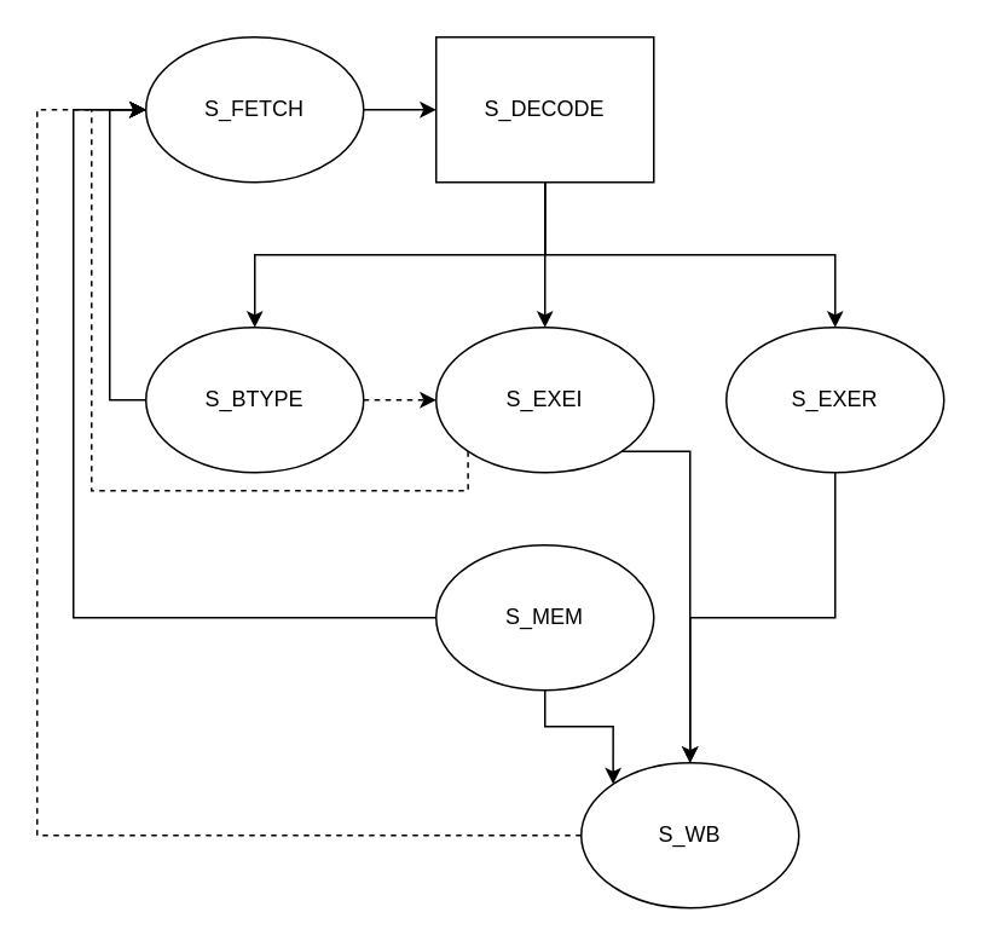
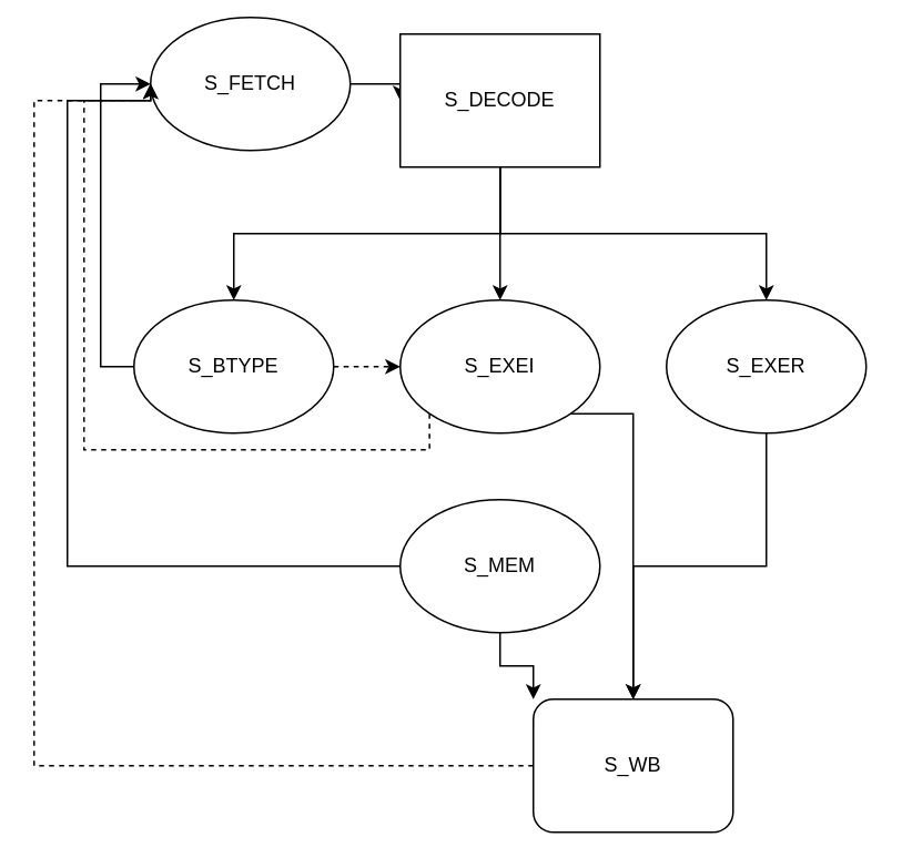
- <mxCell id="3" value="S_FETCH" style="ellipse;whiteSpace=wrap;html=1;" parent="1" vertex="1"><mxGeometry x="80" y="20" width="120" height="80" as="geometry" /></mxCell>
+ <mxCell id="3" value="S_FETCH" style="ellipse;whiteSpace=wrap;html=1;" parent="1" vertex="1"><mxGeometry x="90" y="10" width="120" height="80" as="geometry" /></mxCell>
- <mxCell id="9" value="S_&lt;span style=&quot;background-color: initial;&quot;&gt;WB&lt;/span&gt;" style="ellipse;whiteSpace=wrap;html=1;" parent="1" vertex="1"><mxGeometry x="320" y="420" width="120" height="80" as="geometry" /></mxCell>
+ <mxCell id="9" value="S_&lt;span style=&quot;background-color: initial;&quot;&gt;WB&lt;/span&gt;" style="whiteSpace=wrap;html=1;rounded=1;" parent="1" vertex="1"><mxGeometry x="320" y="420" width="120" height="80" as="geometry" /></mxCell>
